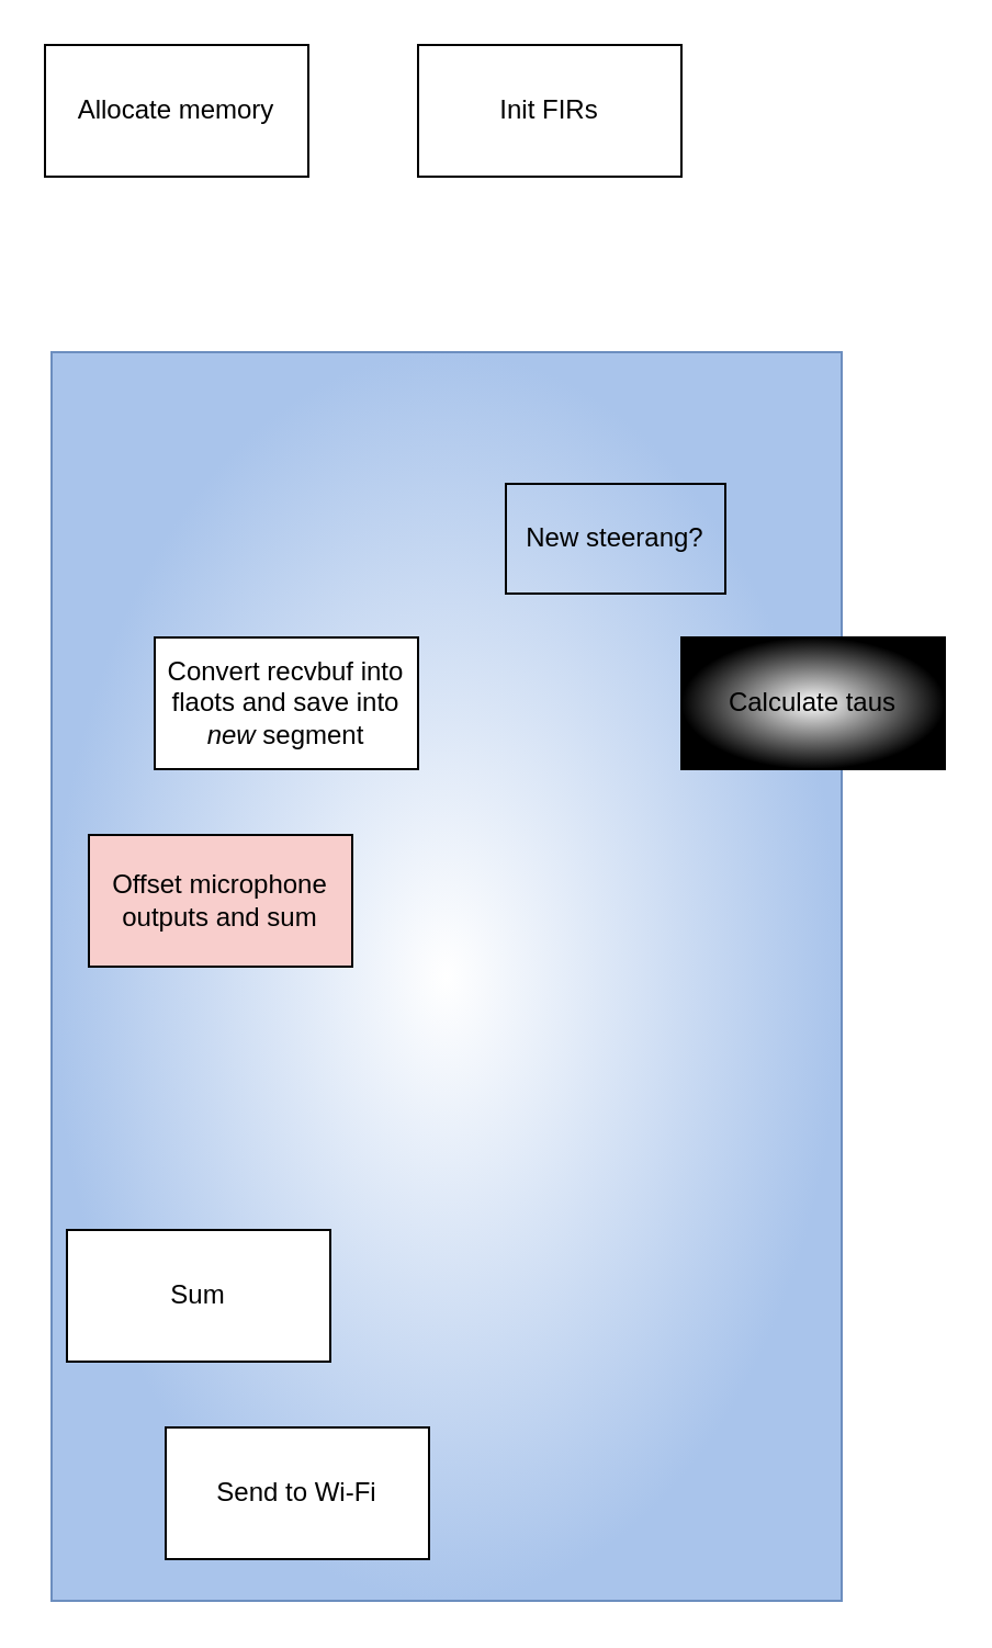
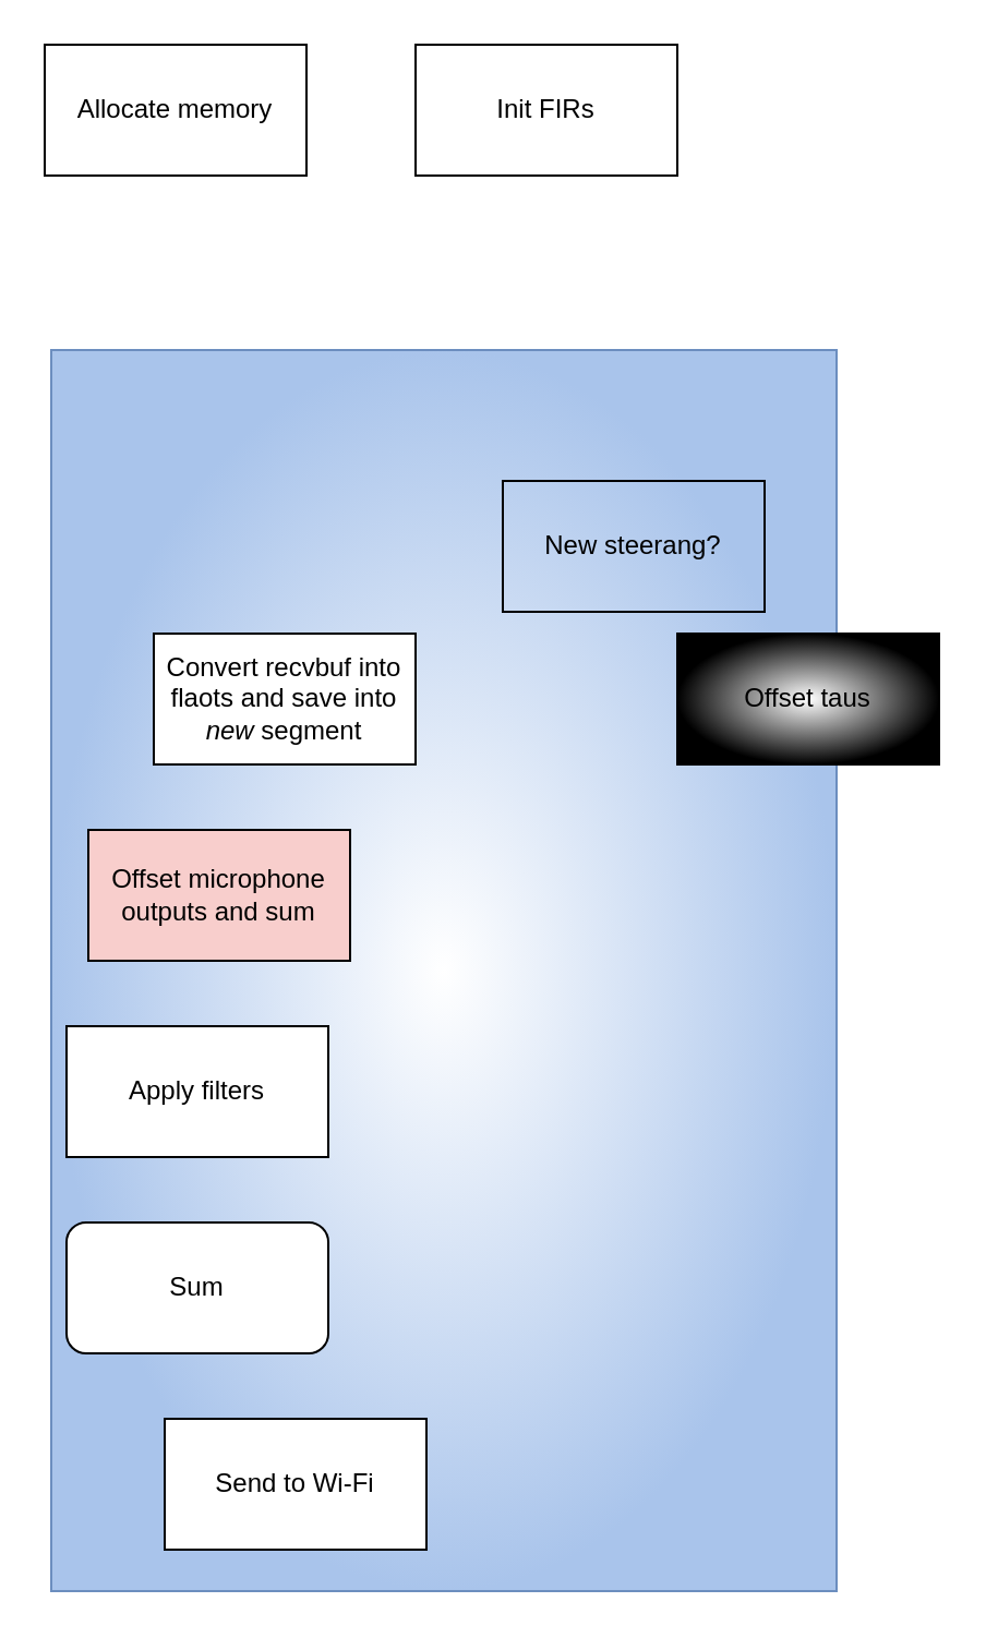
- <mxCell id="6" value="New steerang?" style="rounded=0;whiteSpace=wrap;html=1;fillStyle=auto;fillColor=none;" vertex="1" parent="1"><mxGeometry x="230" y="220" width="100" height="50" as="geometry" /></mxCell>
+ <mxCell id="6" value="New steerang?" style="rounded=0;whiteSpace=wrap;html=1;fillStyle=auto;fillColor=none;" vertex="1" parent="1"><mxGeometry x="230" y="220" width="120" height="60" as="geometry" /></mxCell>
- <mxCell id="7" value="Calculate taus" style="rounded=0;whiteSpace=wrap;html=1;gradientColor=default;gradientDirection=radial;" vertex="1" parent="1"><mxGeometry x="310" y="290" width="120" height="60" as="geometry" /></mxCell>
+ <mxCell id="7" value="Offset taus" style="rounded=0;whiteSpace=wrap;html=1;gradientColor=default;gradientDirection=radial;" vertex="1" parent="1"><mxGeometry x="310" y="290" width="120" height="60" as="geometry" /></mxCell>
+ <mxCell id="9" value="Apply filters" style="rounded=0;whiteSpace=wrap;html=1;" vertex="1" parent="1"><mxGeometry x="30" y="470" width="120" height="60" as="geometry" /></mxCell>
- <mxCell id="10" value="Sum" style="rounded=0;whiteSpace=wrap;html=1;" vertex="1" parent="1"><mxGeometry x="30" y="560" width="120" height="60" as="geometry" /></mxCell>
+ <mxCell id="10" value="Sum" style="whiteSpace=wrap;html=1;rounded=1;" vertex="1" parent="1"><mxGeometry x="30" y="560" width="120" height="60" as="geometry" /></mxCell>
